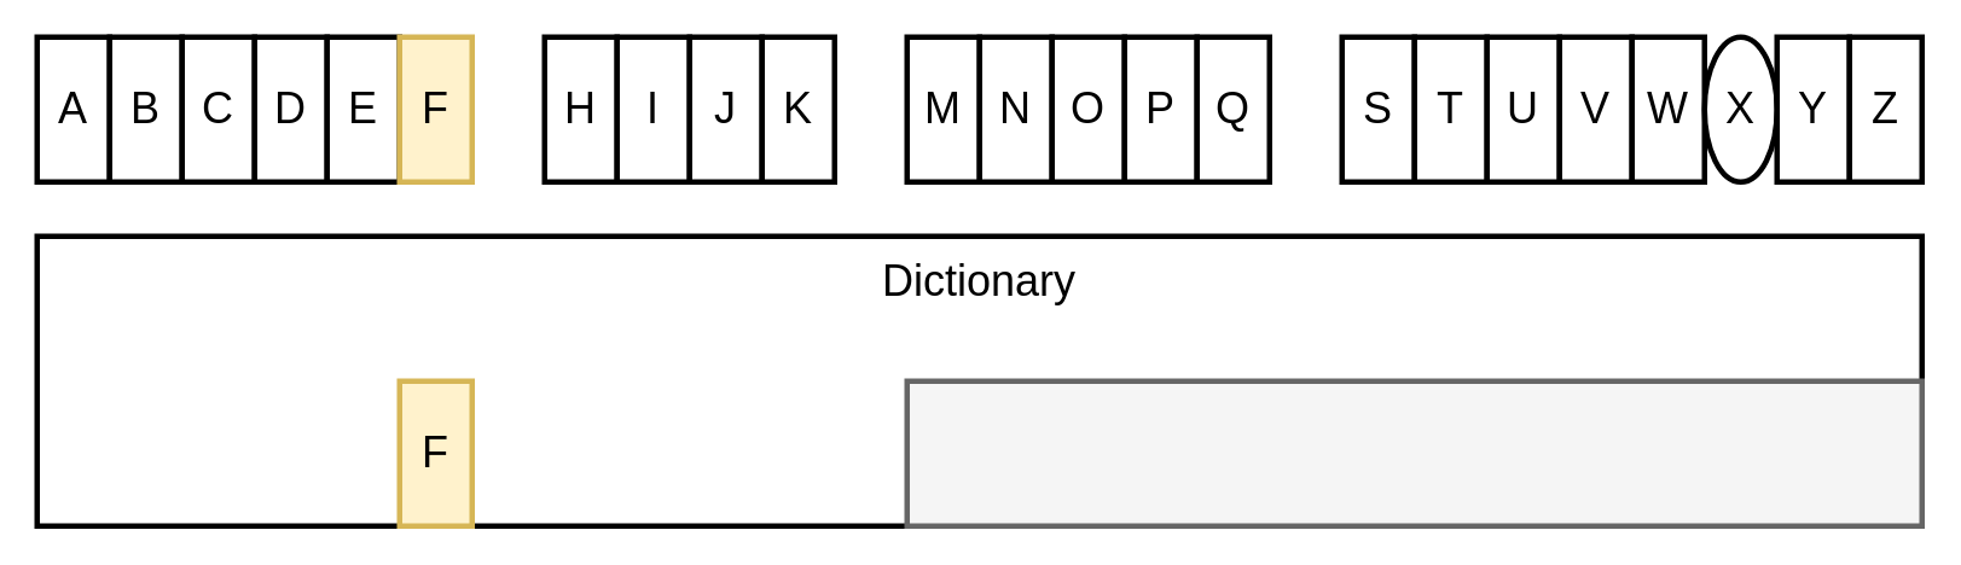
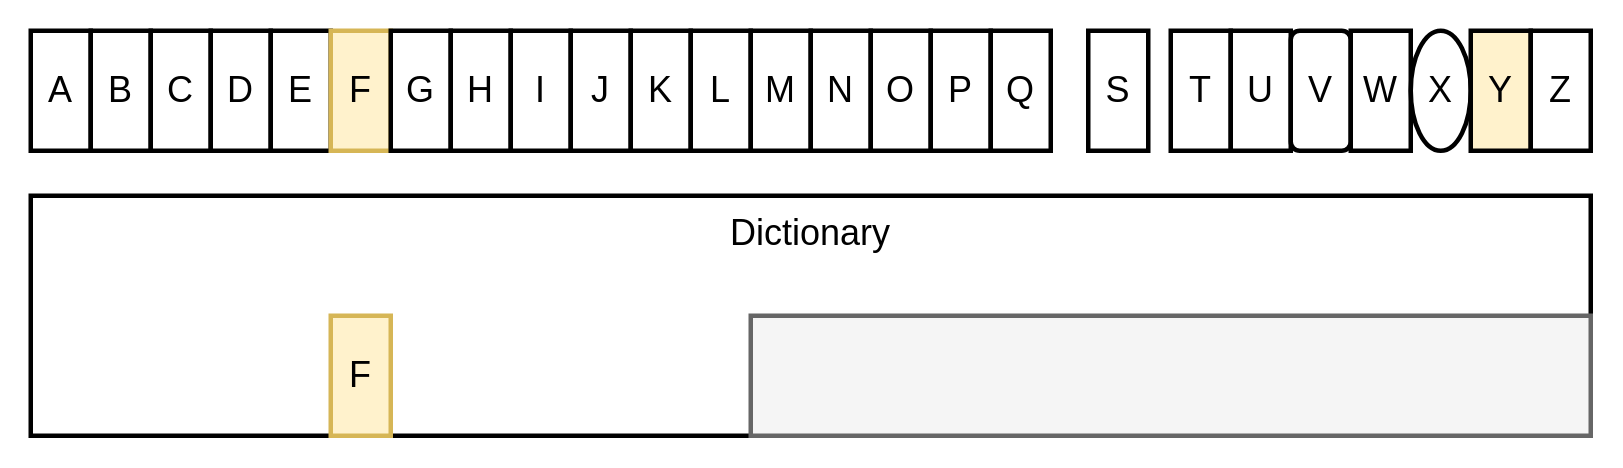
+ <mxCell id="9" value="&lt;font style=&quot;font-size: 24px&quot;&gt;G&lt;/font&gt;" style="rounded=0;whiteSpace=wrap;html=1;fillColor=#FFFFFF;strokeWidth=3;" parent="1" vertex="1"><mxGeometry x="260" y="20" width="40" height="80" as="geometry" /></mxCell>
+ <mxCell id="14" value="&lt;font style=&quot;font-size: 24px&quot;&gt;L&lt;/font&gt;" style="rounded=0;whiteSpace=wrap;html=1;fillColor=#FFFFFF;strokeWidth=3;" parent="1" vertex="1"><mxGeometry x="460" y="20" width="40" height="80" as="geometry" /></mxCell>
- <mxCell id="20" value="&lt;font style=&quot;font-size: 24px&quot;&gt;S&lt;/font&gt;" style="rounded=0;whiteSpace=wrap;html=1;fillColor=#FFFFFF;strokeWidth=3;" parent="1" vertex="1"><mxGeometry x="740" y="20" width="40" height="80" as="geometry" /></mxCell>
+ <mxCell id="20" value="&lt;font style=&quot;font-size: 24px&quot;&gt;S&lt;/font&gt;" style="rounded=0;whiteSpace=wrap;html=1;fillColor=#FFFFFF;strokeWidth=3;" parent="1" vertex="1"><mxGeometry x="725" y="20" width="40" height="80" as="geometry" /></mxCell>
- <mxCell id="23" value="&lt;font style=&quot;font-size: 24px&quot;&gt;V&lt;/font&gt;" style="rounded=0;whiteSpace=wrap;html=1;fillColor=#FFFFFF;strokeWidth=3;" parent="1" vertex="1"><mxGeometry x="860" y="20" width="40" height="80" as="geometry" /></mxCell>
+ <mxCell id="23" value="&lt;font style=&quot;font-size: 24px&quot;&gt;V&lt;/font&gt;" style="whiteSpace=wrap;html=1;fillColor=#FFFFFF;strokeWidth=3;rounded=1;" parent="1" vertex="1"><mxGeometry x="860" y="20" width="40" height="80" as="geometry" /></mxCell>
- <mxCell id="26" value="&lt;font style=&quot;font-size: 24px&quot;&gt;Y&lt;/font&gt;" style="rounded=0;whiteSpace=wrap;html=1;fillColor=#FFFFFF;strokeWidth=3;" parent="1" vertex="1"><mxGeometry x="980" y="20" width="40" height="80" as="geometry" /></mxCell>
+ <mxCell id="26" value="&lt;font style=&quot;font-size: 24px&quot;&gt;Y&lt;/font&gt;" style="rounded=0;whiteSpace=wrap;html=1;fillColor=#fff2cc;strokeWidth=3;" parent="1" vertex="1"><mxGeometry x="980" y="20" width="40" height="80" as="geometry" /></mxCell>
